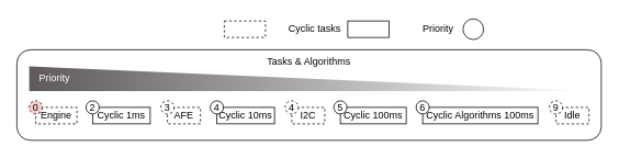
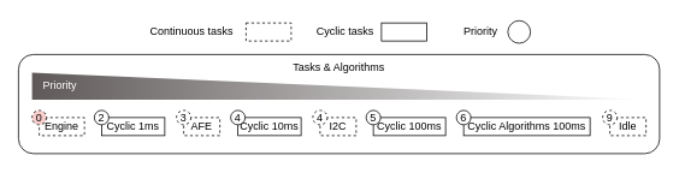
+ <mxCell id="8" value="Continuous tasks" style="text;html=1;align=center;verticalAlign=middle;whiteSpace=wrap;rounded=0;" parent="7" vertex="1"><mxGeometry width="100" height="30" as="geometry" /></mxCell>
